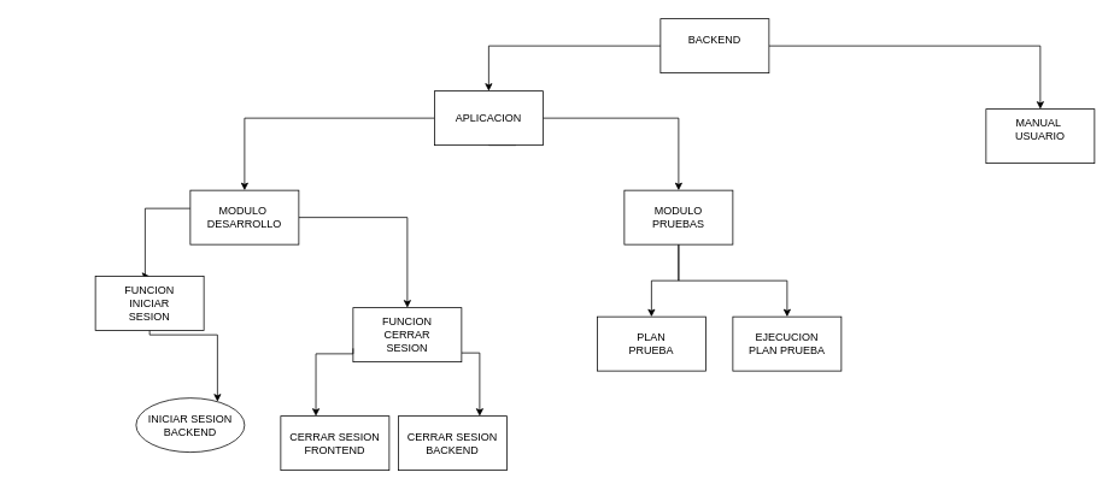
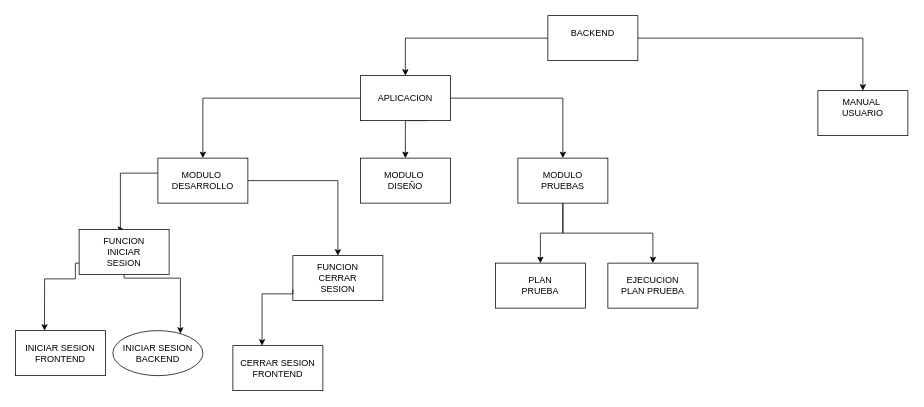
+ <mxCell id="6" style="edgeStyle=orthogonalEdgeStyle;rounded=0;orthogonalLoop=1;jettySize=auto;html=1;" edge="1" parent="1" source="9" target="14"><mxGeometry relative="1" as="geometry"><Array as="points"><mxPoint x="540" y="180" /><mxPoint x="540" y="180" /></Array></mxGeometry></mxCell>
+ <mxCell id="14" value="MODULO&amp;nbsp;&lt;div&gt;DISEÑO&lt;/div&gt;" style="rounded=0;whiteSpace=wrap;html=1;" vertex="1" parent="1"><mxGeometry x="480" y="210" width="120" height="60" as="geometry" /></mxCell>
- <mxCell id="25" style="edgeStyle=orthogonalEdgeStyle;rounded=0;orthogonalLoop=1;jettySize=auto;html=1;" edge="1" source="26" target="28" parent="1"><mxGeometry relative="1" as="geometry"><Array as="points"><mxPoint x="530" y="390" /></Array></mxGeometry></mxCell>
+ <mxCell id="24" style="edgeStyle=orthogonalEdgeStyle;rounded=0;orthogonalLoop=1;jettySize=auto;html=1;entryX=0.324;entryY=0;entryDx=0;entryDy=0;entryPerimeter=0;exitX=0;exitY=0.75;exitDx=0;exitDy=0;" edge="1" parent="1" source="19" target="20"><mxGeometry relative="1" as="geometry"><mxPoint x="150" y="370" as="sourcePoint" /><mxPoint x="58.84" y="426.7" as="targetPoint" /><Array as="points"><mxPoint x="100" y="371" /><mxPoint x="59" y="371" /></Array></mxGeometry></mxCell>
+ <mxCell id="20" value="INICIAR SESION&lt;div&gt;FRONTEND&lt;/div&gt;" style="rounded=0;whiteSpace=wrap;html=1;" vertex="1" parent="1"><mxGeometry x="20" y="440" width="120" height="60" as="geometry" /></mxCell>
- <mxCell id="28" value="CERRAR SESION&lt;div&gt;BACKEND&lt;/div&gt;" style="rounded=0;whiteSpace=wrap;html=1;" vertex="1" parent="1"><mxGeometry x="440" y="460" width="120" height="60" as="geometry" /></mxCell>
